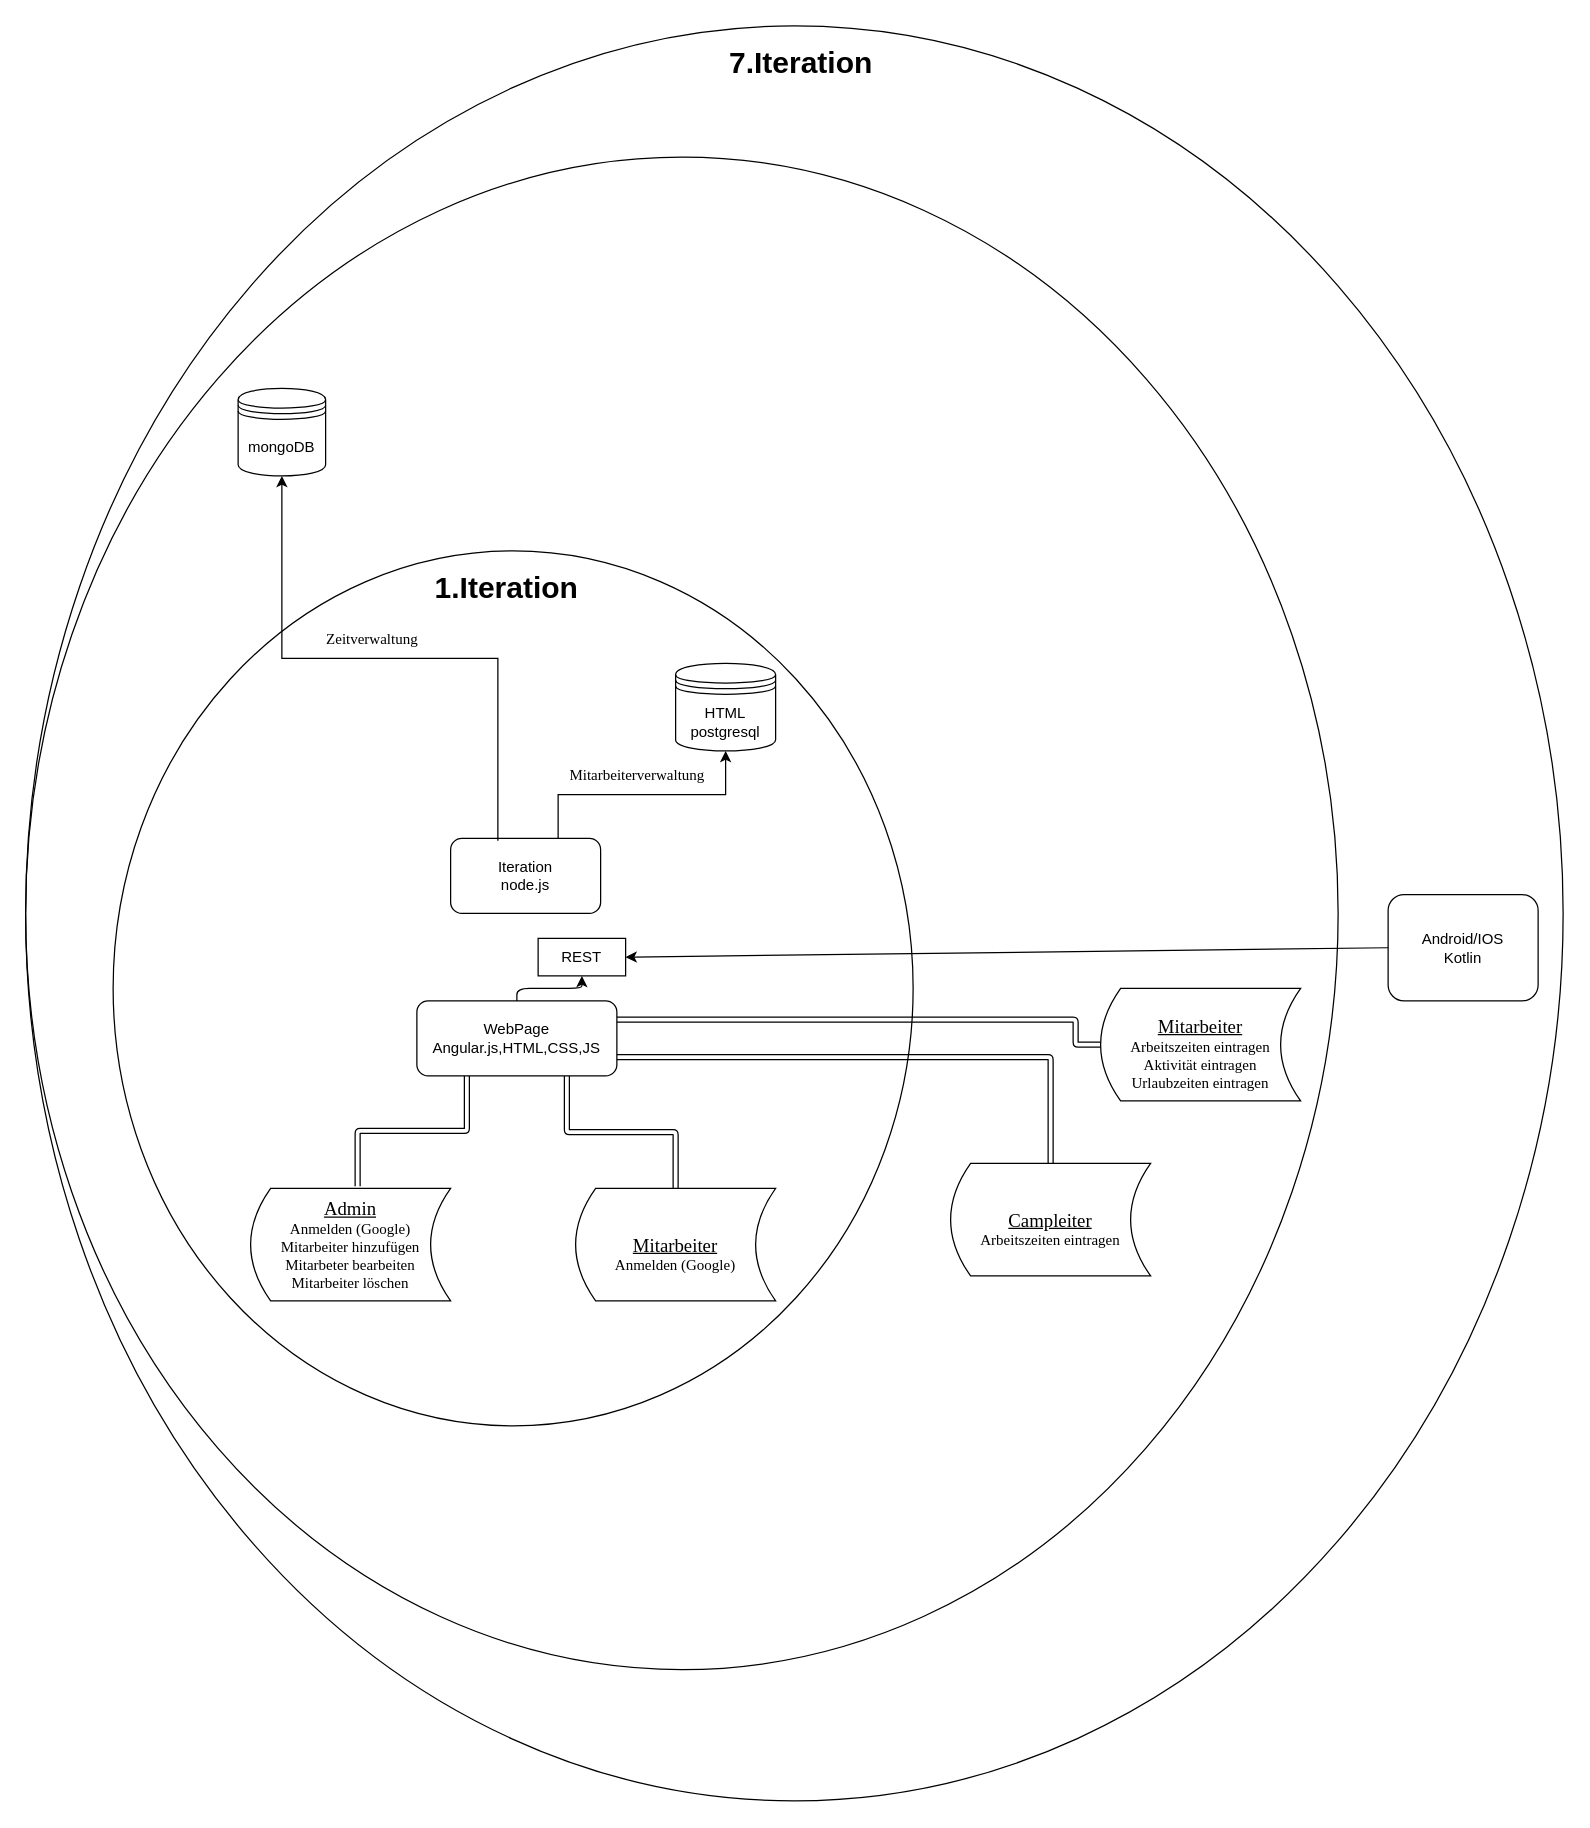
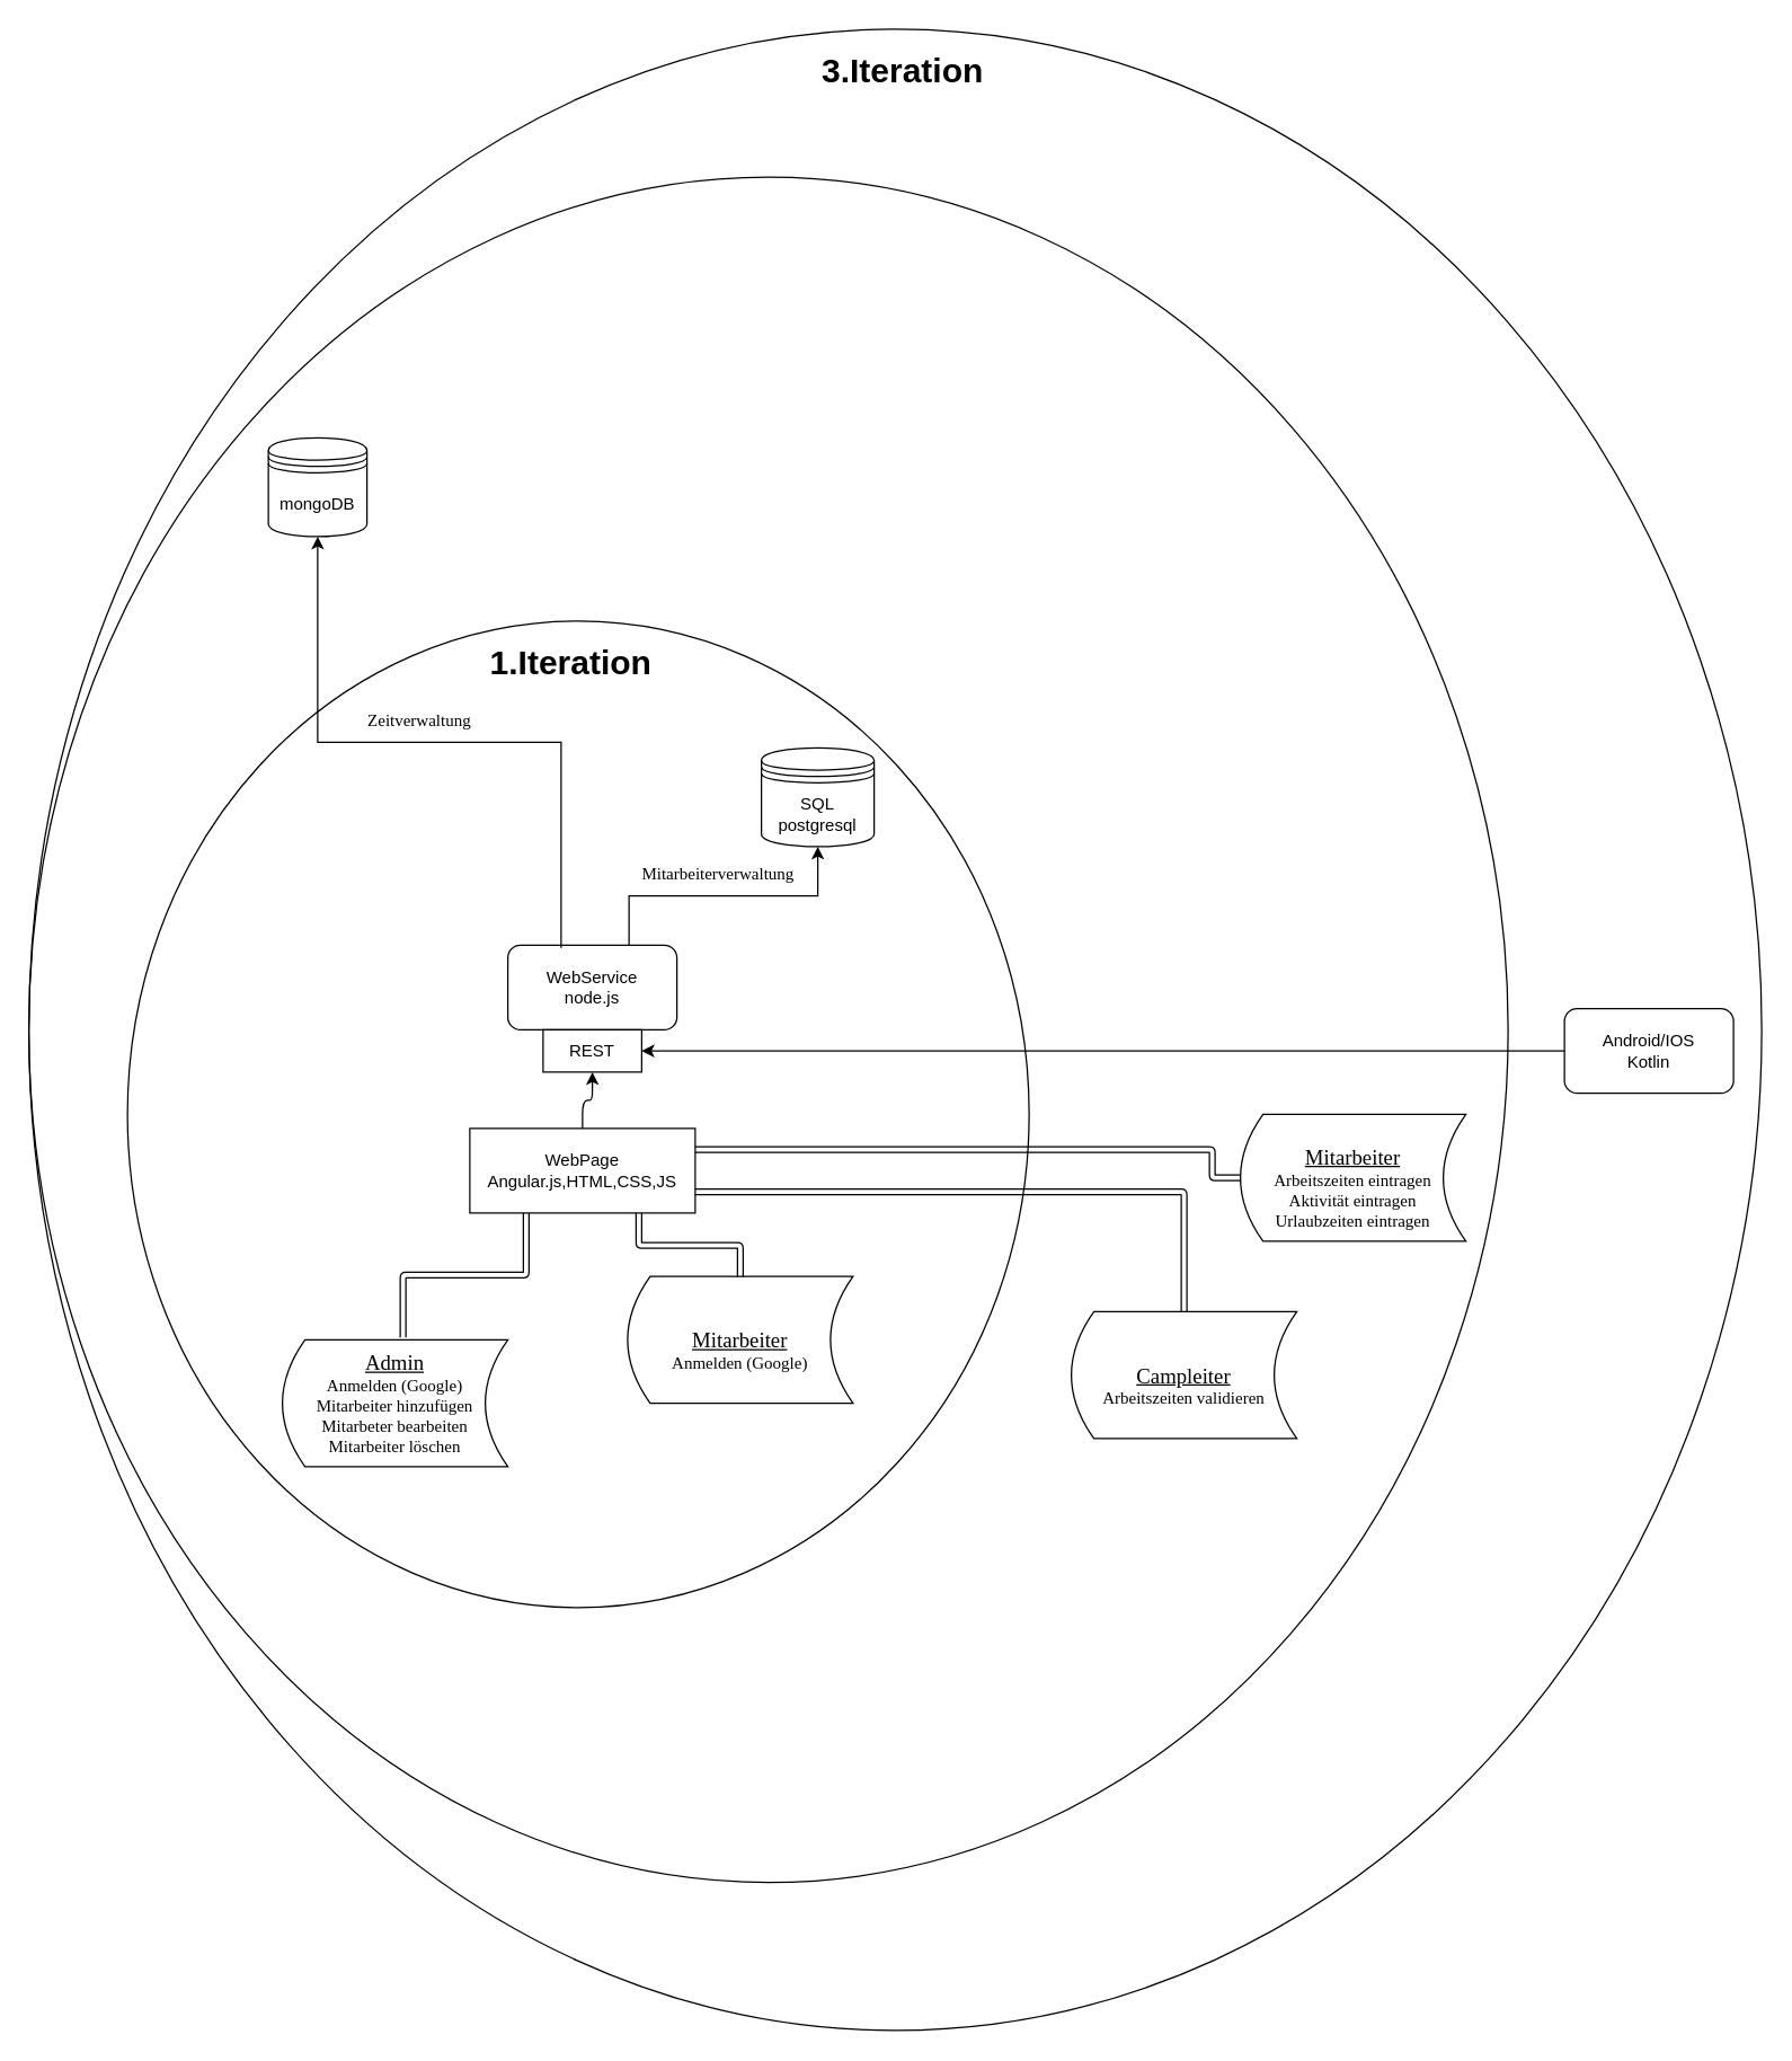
- <mxCell id="26" value="7.Iteration" style="text;strokeColor=none;fillColor=none;html=1;fontSize=24;fontStyle=1;verticalAlign=middle;align=center;" vertex="1" parent="1"><mxGeometry x="590" y="30" width="100" height="40" as="geometry" /></mxCell>
+ <mxCell id="26" value="3.Iteration" style="text;strokeColor=none;fillColor=none;html=1;fontSize=24;fontStyle=1;verticalAlign=middle;align=center;" vertex="1" parent="1"><mxGeometry x="590" y="30" width="100" height="40" as="geometry" /></mxCell>
- <mxCell id="4" value="&lt;div&gt;HTML&lt;/div&gt;postgresql " style="shape=datastore;whiteSpace=wrap;html=1;" vertex="1" parent="1"><mxGeometry x="540" y="530" width="80" height="70" as="geometry" /></mxCell>
+ <mxCell id="4" value="&lt;div&gt;SQL&lt;/div&gt;postgresql " style="shape=datastore;whiteSpace=wrap;html=1;" vertex="1" parent="1"><mxGeometry x="540" y="530" width="80" height="70" as="geometry" /></mxCell>
- <mxCell id="5" value="&lt;div&gt;Iteration&lt;/div&gt;&lt;div&gt;node.js &lt;br&gt;&lt;/div&gt;" style="rounded=1;whiteSpace=wrap;html=1;" vertex="1" parent="1"><mxGeometry x="360" y="670" width="120" height="60" as="geometry" /></mxCell>
+ <mxCell id="5" value="&lt;div&gt;WebService&lt;/div&gt;&lt;div&gt;node.js &lt;br&gt;&lt;/div&gt;" style="rounded=1;whiteSpace=wrap;html=1;" vertex="1" parent="1"><mxGeometry x="360" y="670" width="120" height="60" as="geometry" /></mxCell>
- <mxCell id="24" value="&lt;div&gt;Android/IOS&lt;/div&gt;&lt;div&gt;Kotlin&lt;/div&gt;" style="rounded=1;whiteSpace=wrap;html=1;fillColor=none;fontSize=12;fontColor=#000000;" vertex="1" parent="1"><mxGeometry x="1110" y="715" width="120" height="85" as="geometry" /></mxCell>
+ <mxCell id="24" value="&lt;div&gt;Android/IOS&lt;/div&gt;&lt;div&gt;Kotlin&lt;/div&gt;" style="rounded=1;whiteSpace=wrap;html=1;fillColor=none;fontSize=12;fontColor=#000000;" vertex="1" parent="1"><mxGeometry x="1110" y="715" width="120" height="60" as="geometry" /></mxCell>
- <mxCell id="6" value="REST" style="rounded=0;whiteSpace=wrap;html=1;" vertex="1" parent="1"><mxGeometry x="430" y="750" width="70" height="30" as="geometry" /></mxCell>
+ <mxCell id="6" value="REST" style="rounded=0;whiteSpace=wrap;html=1;" vertex="1" parent="1"><mxGeometry x="385" y="730" width="70" height="30" as="geometry" /></mxCell>
- <mxCell id="8" value="&lt;div&gt;WebPage&lt;/div&gt;&lt;div&gt;Angular.js,HTML,CSS,JS&lt;br&gt;&lt;/div&gt;" style="rounded=1;whiteSpace=wrap;html=1;" vertex="1" parent="1"><mxGeometry x="333" y="800" width="160" height="60" as="geometry" /></mxCell>
+ <mxCell id="8" value="&lt;div&gt;WebPage&lt;/div&gt;&lt;div&gt;Angular.js,HTML,CSS,JS&lt;br&gt;&lt;/div&gt;" style="whiteSpace=wrap;html=1;rounded=0;" vertex="1" parent="1"><mxGeometry x="333" y="800" width="160" height="60" as="geometry" /></mxCell>
- <mxCell id="20" value="&lt;div&gt;&lt;br&gt;&lt;/div&gt;&lt;div style=&quot;font-size: 15px&quot;&gt;&lt;font style=&quot;font-size: 15px&quot; face=&quot;Garamond&quot;&gt;&lt;u&gt;Campleiter&lt;/u&gt;&lt;/font&gt;&lt;br&gt;&lt;/div&gt;&lt;div&gt;&lt;font face=&quot;Garamond&quot;&gt;Arbeitszeiten eintragen&lt;br&gt;&lt;/font&gt;&lt;/div&gt;" style="shape=dataStorage;whiteSpace=wrap;html=1;align=center;" vertex="1" parent="1"><mxGeometry x="760" y="930" width="160" height="90" as="geometry" /></mxCell>
+ <mxCell id="20" value="&lt;div&gt;&lt;br&gt;&lt;/div&gt;&lt;div style=&quot;font-size: 15px&quot;&gt;&lt;font style=&quot;font-size: 15px&quot; face=&quot;Garamond&quot;&gt;&lt;u&gt;Campleiter&lt;/u&gt;&lt;/font&gt;&lt;br&gt;&lt;/div&gt;&lt;div&gt;&lt;font face=&quot;Garamond&quot;&gt;Arbeitszeiten validieren&lt;br&gt;&lt;/font&gt;&lt;/div&gt;" style="shape=dataStorage;whiteSpace=wrap;html=1;align=center;" vertex="1" parent="1"><mxGeometry x="760" y="930" width="160" height="90" as="geometry" /></mxCell>
- <mxCell id="13" value="&lt;div&gt;&lt;br&gt;&lt;/div&gt;&lt;div style=&quot;font-size: 15px&quot;&gt;&lt;font style=&quot;font-size: 15px&quot; face=&quot;Garamond&quot;&gt;&lt;u&gt;Mitarbeiter&lt;/u&gt;&lt;/font&gt;&lt;br&gt;&lt;/div&gt;&lt;font face=&quot;Garamond&quot;&gt;Anmelden (Google)&lt;br&gt;&lt;/font&gt;" style="shape=dataStorage;whiteSpace=wrap;html=1;align=center;" vertex="1" parent="1"><mxGeometry x="460" y="950" width="160" height="90" as="geometry" /></mxCell>
+ <mxCell id="13" value="&lt;div&gt;&lt;br&gt;&lt;/div&gt;&lt;div style=&quot;font-size: 15px&quot;&gt;&lt;font style=&quot;font-size: 15px&quot; face=&quot;Garamond&quot;&gt;&lt;u&gt;Mitarbeiter&lt;/u&gt;&lt;/font&gt;&lt;br&gt;&lt;/div&gt;&lt;font face=&quot;Garamond&quot;&gt;Anmelden (Google)&lt;br&gt;&lt;/font&gt;" style="shape=dataStorage;whiteSpace=wrap;html=1;align=center;" vertex="1" parent="1"><mxGeometry x="445" y="905" width="160" height="90" as="geometry" /></mxCell>
